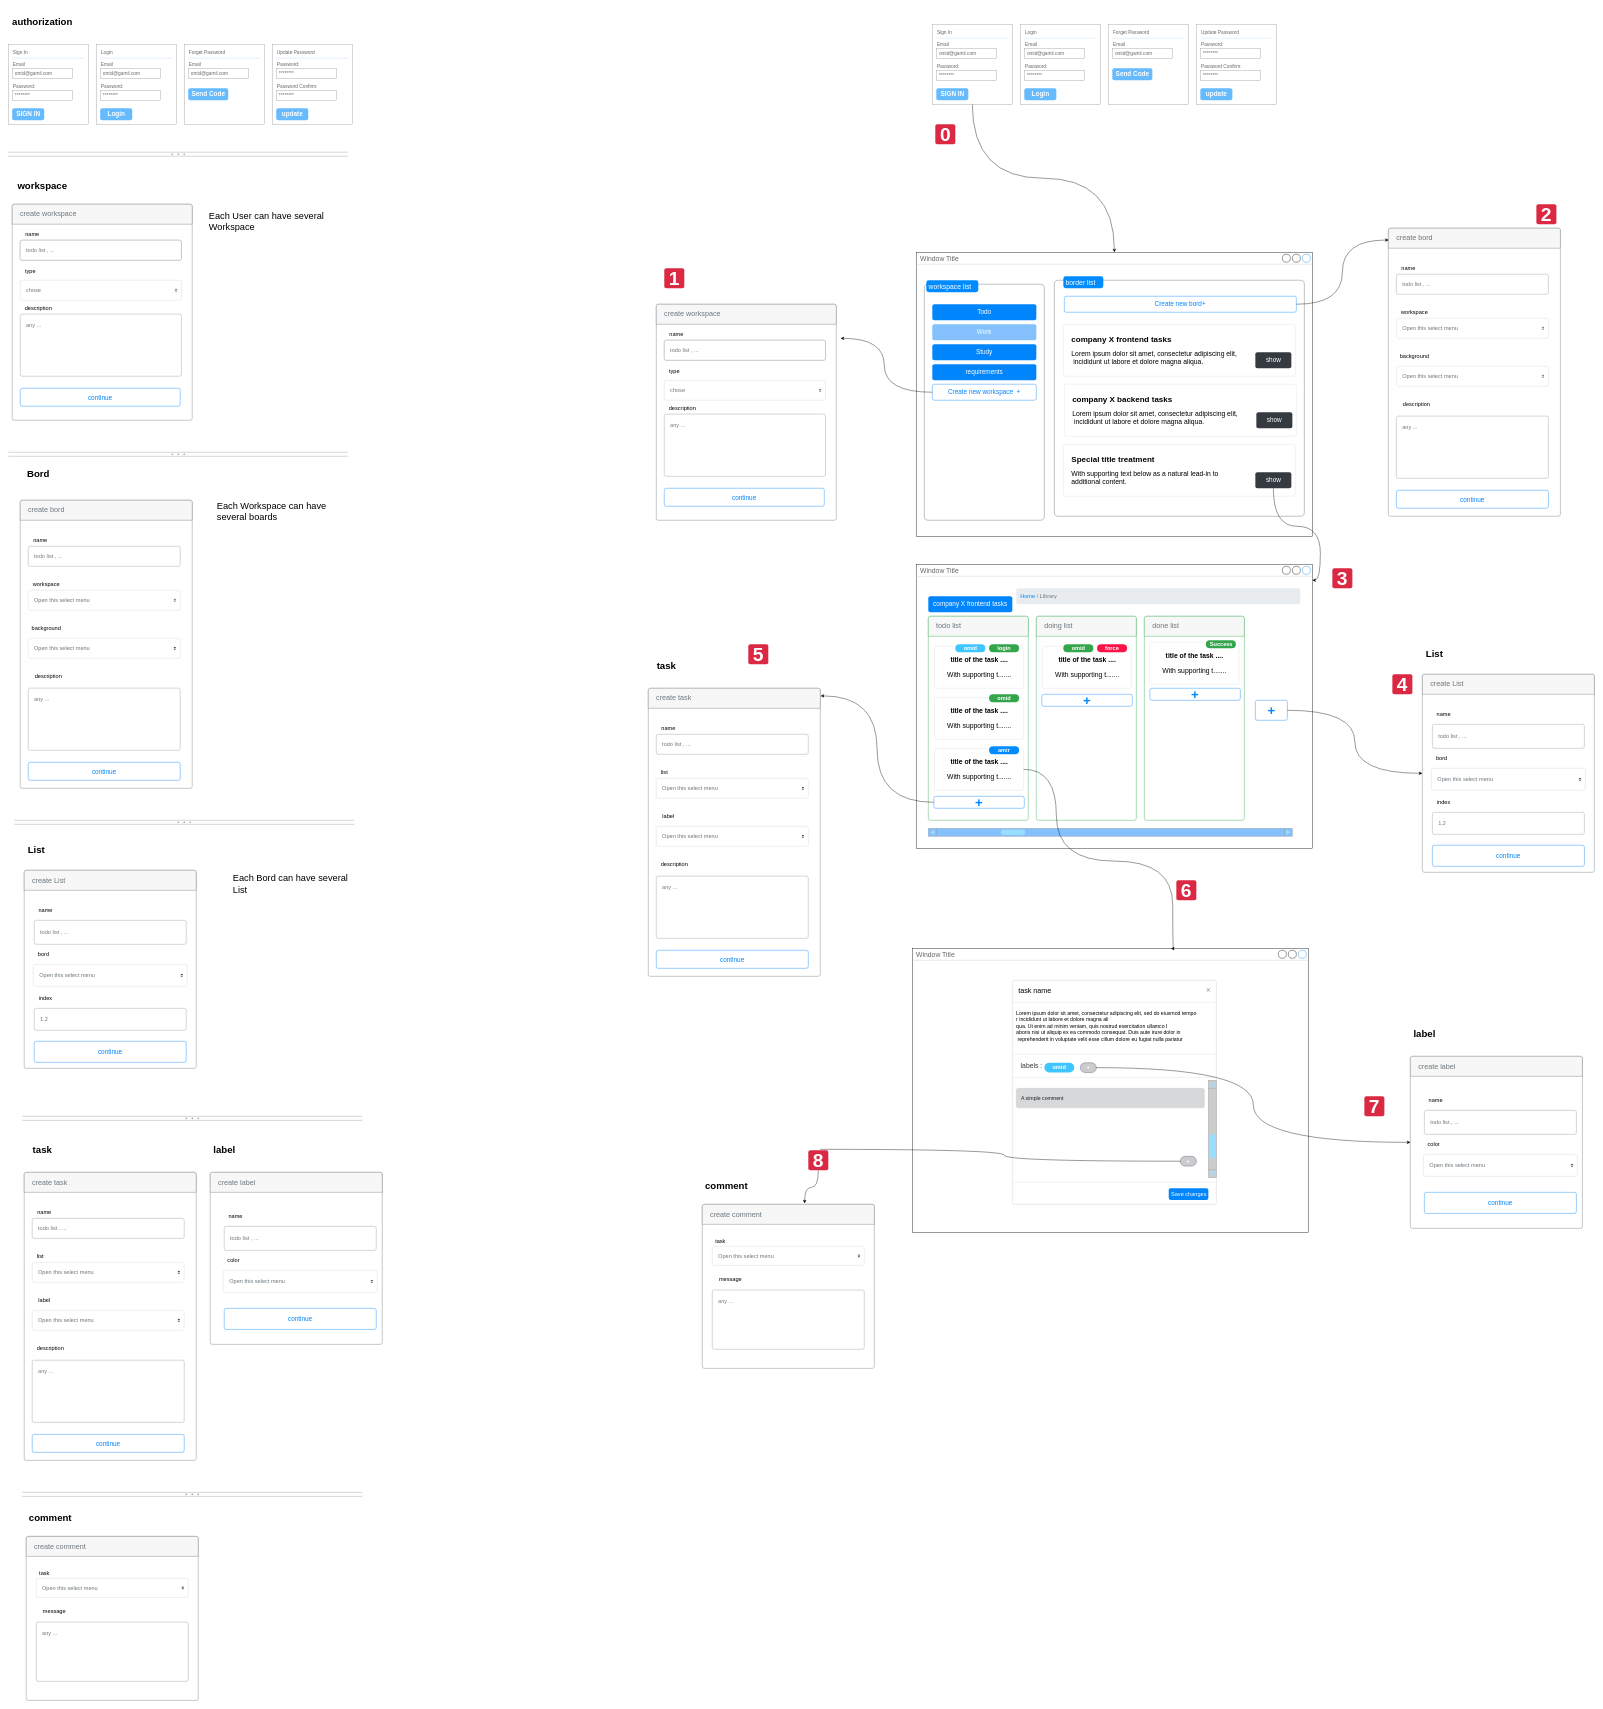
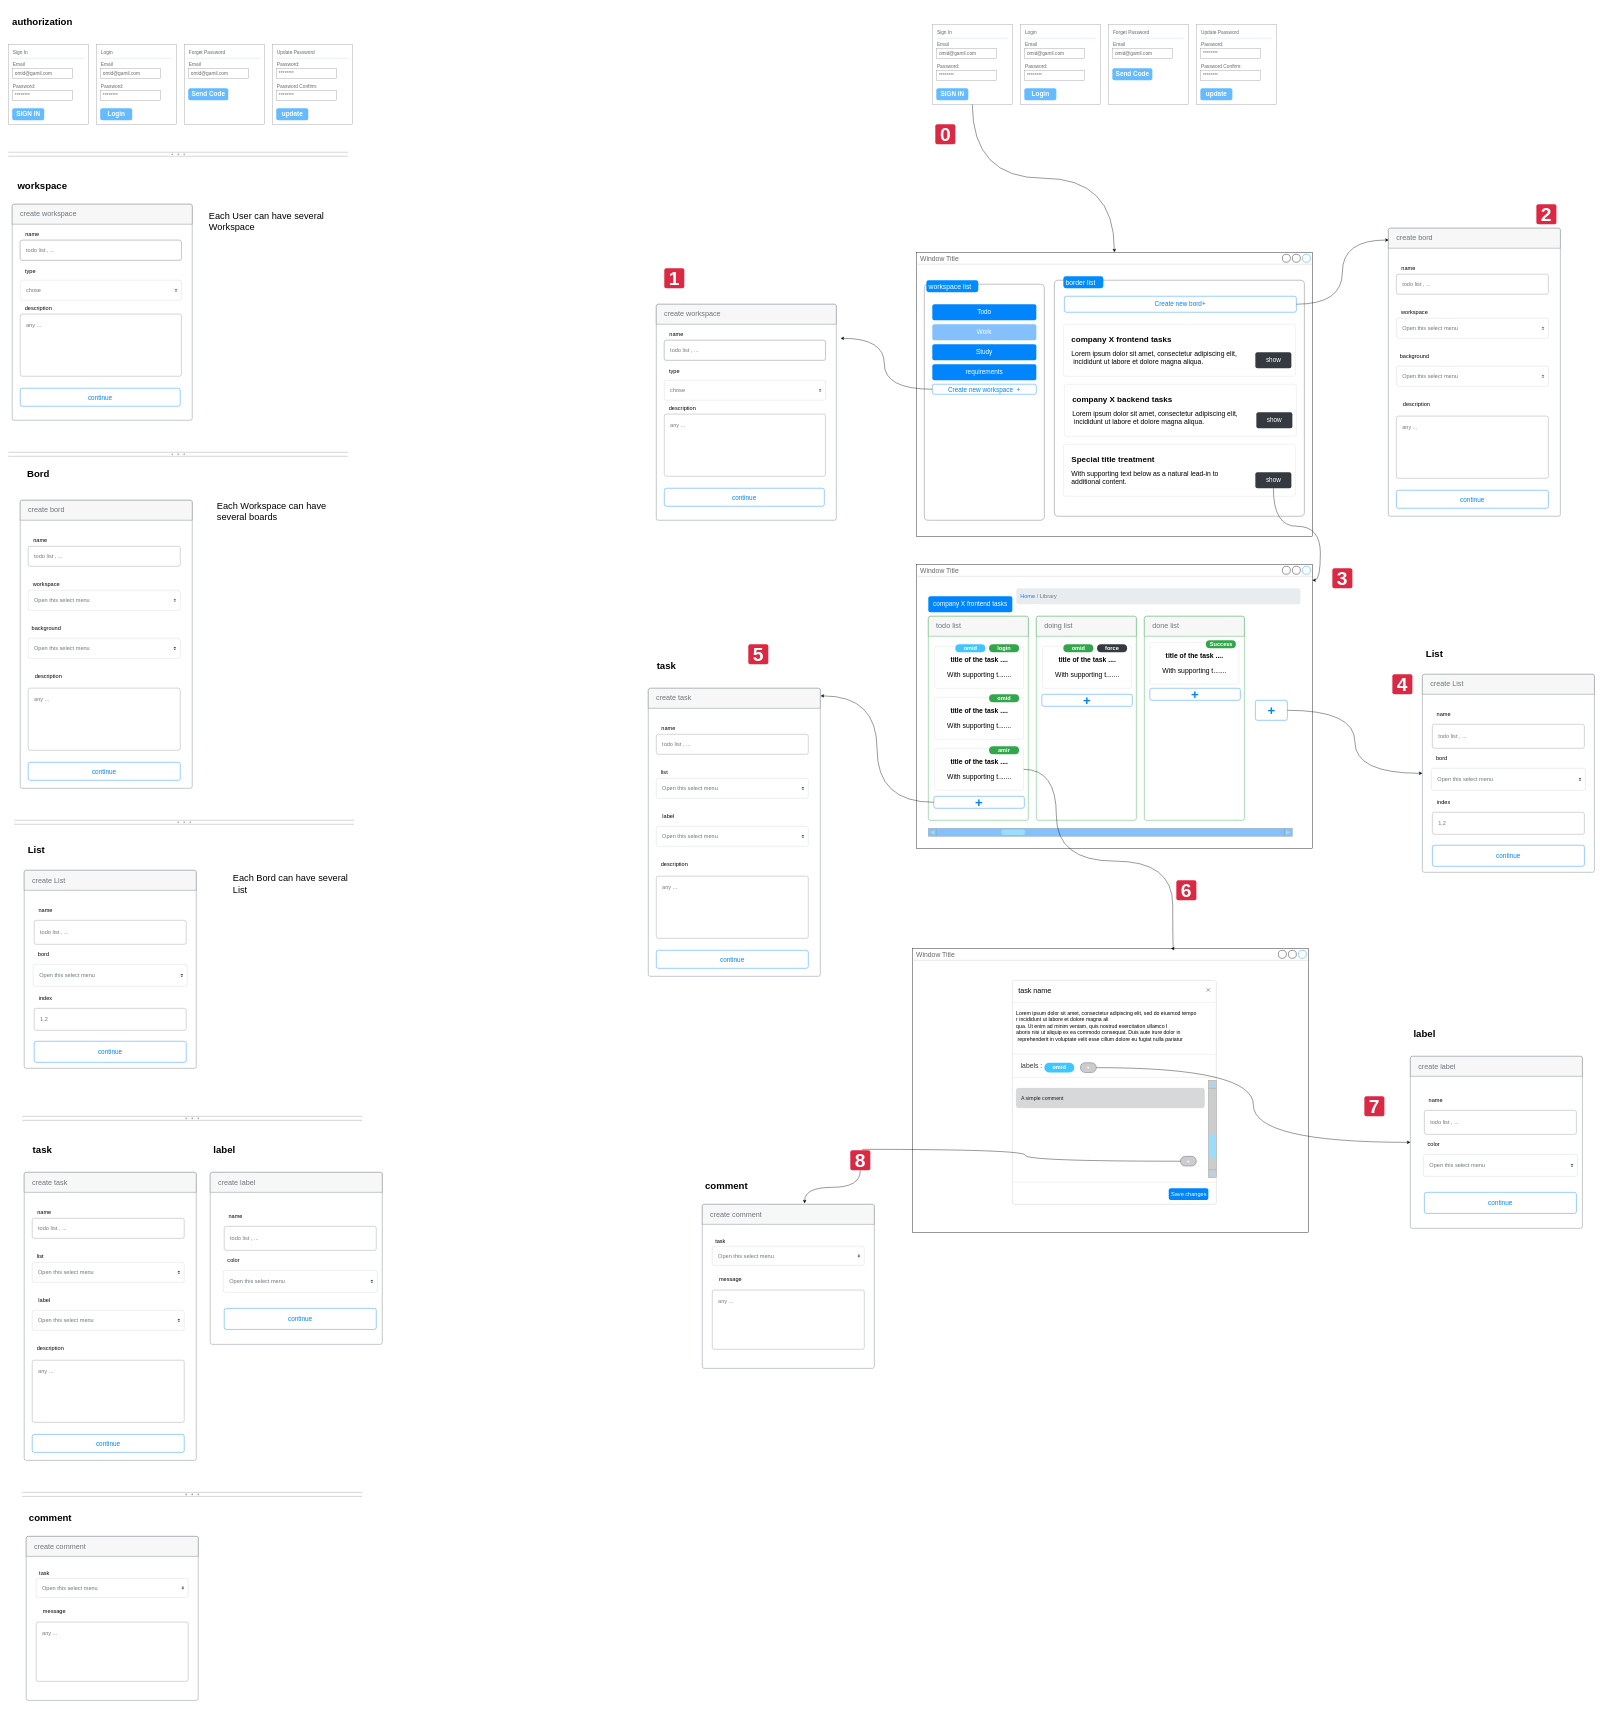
- <mxCell id="138" value="Create new workspace&amp;nbsp; +" style="html=1;shadow=0;dashed=0;shape=mxgraph.bootstrap.rrect;rSize=5;strokeColor=#0085FC;strokeWidth=1;fillColor=none;fontColor=#0085FC;whiteSpace=wrap;align=center;verticalAlign=middle;spacingLeft=0;fontStyle=0;fontSize=16;spacing=5;" parent="132" vertex="1"><mxGeometry x="20" y="260" width="260" height="40" as="geometry" /></mxCell>
+ <mxCell id="138" value="Create new workspace&amp;nbsp; +" style="html=1;shadow=0;dashed=0;shape=mxgraph.bootstrap.rrect;rSize=5;strokeColor=#0085FC;strokeWidth=1;fillColor=none;fontColor=#0085FC;whiteSpace=wrap;align=center;verticalAlign=middle;spacingLeft=0;fontStyle=0;fontSize=16;spacing=5;" parent="132" vertex="1"><mxGeometry x="20" y="260" width="260" height="25" as="geometry" /></mxCell>
- <mxCell id="205" value="force" style="rounded=1;whiteSpace=wrap;html=1;arcSize=50;strokeColor=none;strokeWidth=1;fillColor=#FC1248;fontColor=#FFFFFF;whiteSpace=wrap;align=center;verticalAlign=middle;spacingLeft=0;fontStyle=1;fontSize=14;spacing=10;" parent="1" vertex="1"><mxGeometry x="2741.88" y="1610" width="75" height="20" as="geometry" /></mxCell>
+ <mxCell id="205" value="force" style="rounded=1;whiteSpace=wrap;html=1;arcSize=50;strokeColor=none;strokeWidth=1;fillColor=#343a40;fontColor=#FFFFFF;whiteSpace=wrap;align=center;verticalAlign=middle;spacingLeft=0;fontStyle=1;fontSize=14;spacing=10;" parent="1" vertex="1"><mxGeometry x="2741.88" y="1610" width="75" height="20" as="geometry" /></mxCell>
- <mxCell id="198" value="amir" style="rounded=1;whiteSpace=wrap;html=1;arcSize=50;strokeColor=none;strokeWidth=1;fillColor=#008cff;fontColor=#FFFFFF;whiteSpace=wrap;align=center;verticalAlign=middle;spacingLeft=0;fontStyle=1;fontSize=14;spacing=10;" parent="1" vertex="1"><mxGeometry x="2471.88" y="1865" width="75" height="20" as="geometry" /></mxCell>
+ <mxCell id="198" value="amir" style="rounded=1;whiteSpace=wrap;html=1;arcSize=50;strokeColor=none;strokeWidth=1;fillColor=#33A64C;fontColor=#FFFFFF;whiteSpace=wrap;align=center;verticalAlign=middle;spacingLeft=0;fontStyle=1;fontSize=14;spacing=10;" parent="1" vertex="1"><mxGeometry x="2471.88" y="1865" width="75" height="20" as="geometry" /></mxCell>
- <mxCell id="300" value="&lt;font style=&quot;font-size: 48px;&quot;&gt;8&lt;/font&gt;" style="html=1;shadow=0;dashed=0;shape=mxgraph.bootstrap.rrect;rSize=5;strokeColor=none;strokeWidth=1;fillColor=#DB2843;fontColor=#FFFFFF;whiteSpace=wrap;align=center;verticalAlign=middle;spacingLeft=0;fontStyle=1;fontSize=14;spacing=5;" parent="1" vertex="1"><mxGeometry x="2020" y="2875" width="50" height="50" as="geometry" /></mxCell>
+ <mxCell id="300" value="&lt;font style=&quot;font-size: 48px;&quot;&gt;8&lt;/font&gt;" style="html=1;shadow=0;dashed=0;shape=mxgraph.bootstrap.rrect;rSize=5;strokeColor=none;strokeWidth=1;fillColor=#DB2843;fontColor=#FFFFFF;whiteSpace=wrap;align=center;verticalAlign=middle;spacingLeft=0;fontStyle=1;fontSize=14;spacing=5;" parent="1" vertex="1"><mxGeometry x="2125" y="2875" width="50" height="50" as="geometry" /></mxCell>
